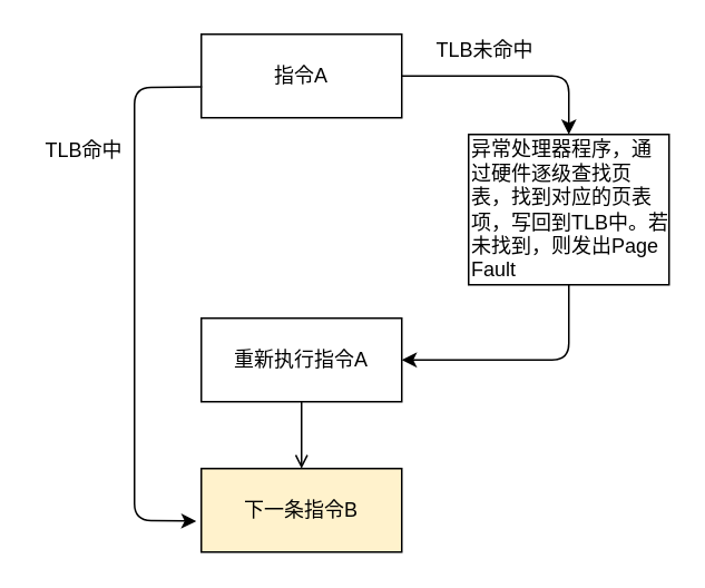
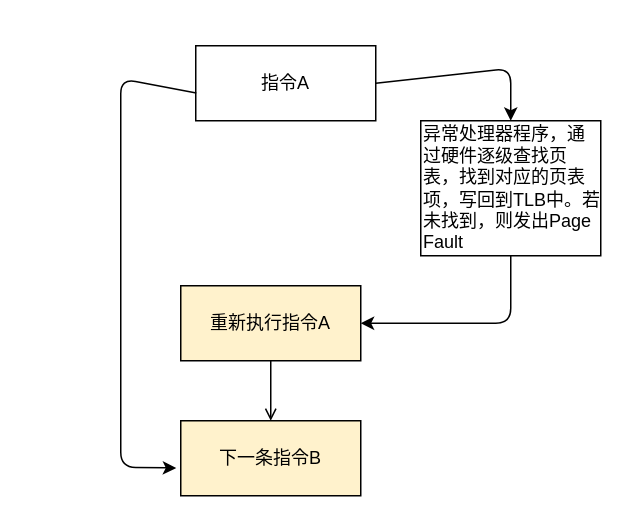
- <mxCell id="10" value="TLB未命中" style="text;html=1;strokeColor=none;fillColor=none;align=center;verticalAlign=middle;whiteSpace=wrap;rounded=0;" vertex="1" parent="1"><mxGeometry x="260" y="20" width="60" height="20" as="geometry" /></mxCell>
- <mxCell id="2" value="指令A" style="rounded=0;whiteSpace=wrap;html=1;" vertex="1" parent="1"><mxGeometry x="120" y="20" width="120" height="50" as="geometry" /></mxCell>
+ <mxCell id="2" value="指令A" style="rounded=0;whiteSpace=wrap;html=1;" vertex="1" parent="1"><mxGeometry x="130" y="30" width="120" height="50" as="geometry" /></mxCell>
- <mxCell id="11" value="TLB命中" style="text;html=1;strokeColor=none;fillColor=none;align=center;verticalAlign=middle;whiteSpace=wrap;rounded=0;" vertex="1" parent="1"><mxGeometry x="20" y="80" width="60" height="20" as="geometry" /></mxCell>
- <mxCell id="4" value="重新执行指令A" style="rounded=0;whiteSpace=wrap;html=1;" vertex="1" parent="1"><mxGeometry x="120" y="190" width="120" height="50" as="geometry" /></mxCell>
+ <mxCell id="4" value="重新执行指令A" style="rounded=0;whiteSpace=wrap;html=1;fillColor=#fff2cc;" vertex="1" parent="1"><mxGeometry x="120" y="190" width="120" height="50" as="geometry" /></mxCell>
